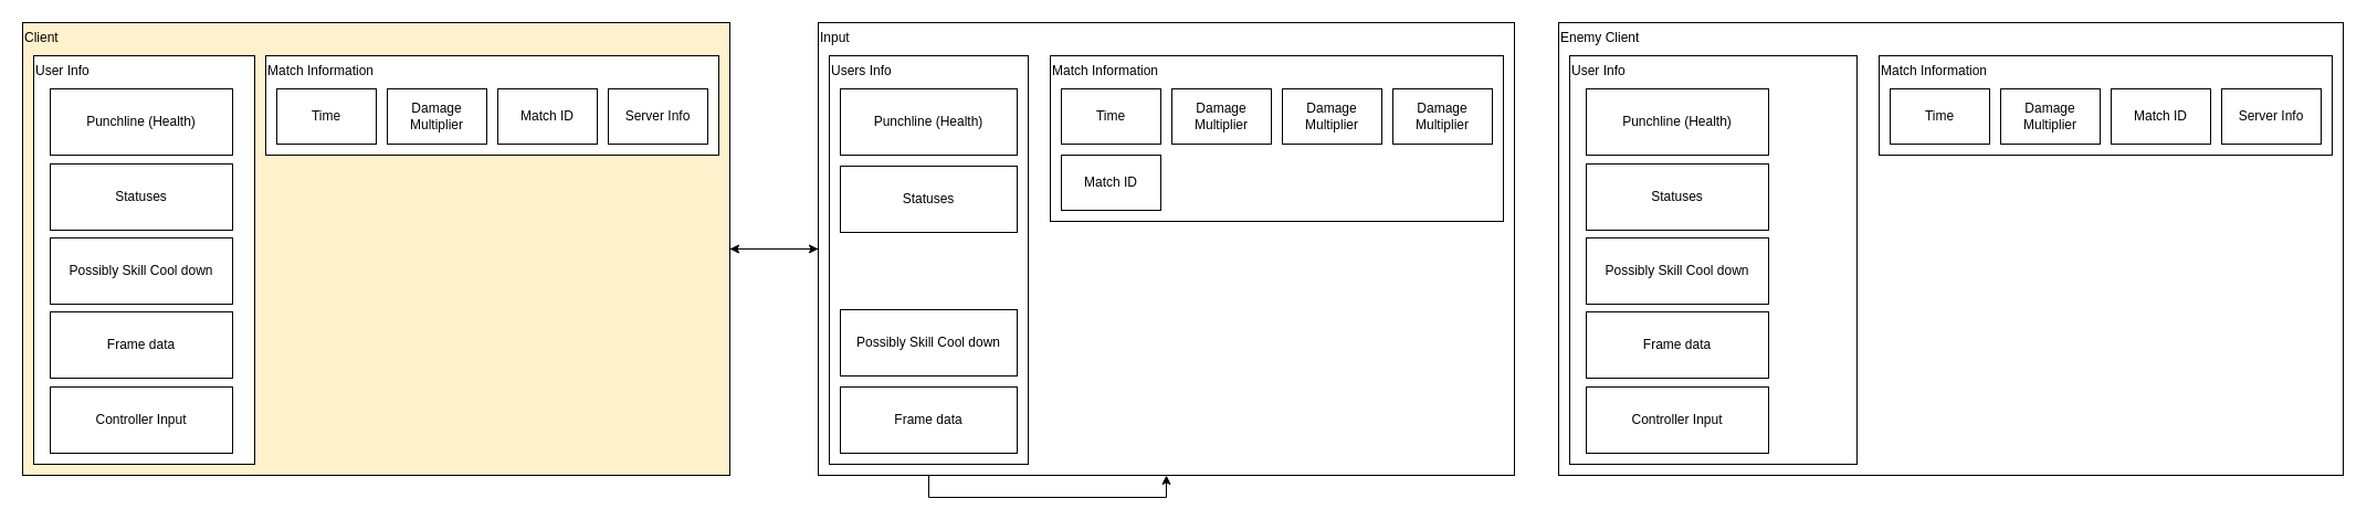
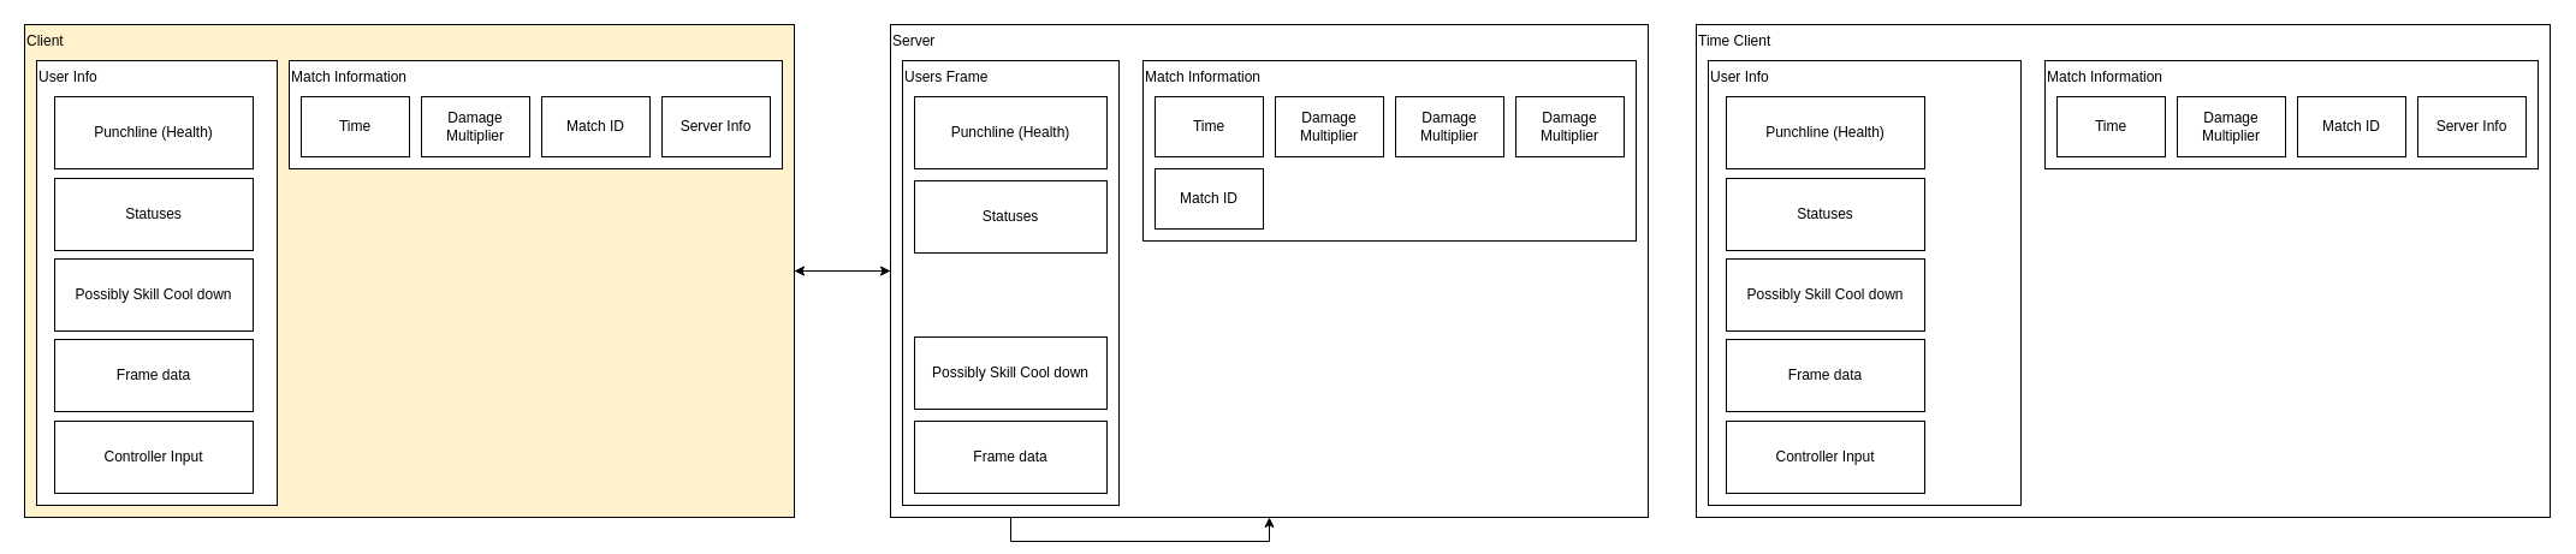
- <mxCell id="6" value="Input" style="rounded=0;whiteSpace=wrap;html=1;align=left;verticalAlign=top;" parent="1" vertex="1"><mxGeometry x="740" y="20" width="630" height="410" as="geometry" /></mxCell>
+ <mxCell id="6" value="Server" style="rounded=0;whiteSpace=wrap;html=1;align=left;verticalAlign=top;" parent="1" vertex="1"><mxGeometry x="740" y="20" width="630" height="410" as="geometry" /></mxCell>
- <mxCell id="29" value="Enemy Client" style="rounded=0;whiteSpace=wrap;html=1;align=left;verticalAlign=top;" parent="1" vertex="1"><mxGeometry x="1410" y="20" width="710" height="410" as="geometry" /></mxCell>
+ <mxCell id="29" value="Time Client" style="rounded=0;whiteSpace=wrap;html=1;align=left;verticalAlign=top;" parent="1" vertex="1"><mxGeometry x="1410" y="20" width="710" height="410" as="geometry" /></mxCell>
- <mxCell id="7" value="&lt;div align=&quot;left&quot;&gt;Users Info&lt;/div&gt;" style="rounded=0;whiteSpace=wrap;html=1;align=left;verticalAlign=top;" parent="1" vertex="1"><mxGeometry x="750" y="50" width="180" height="370" as="geometry" /></mxCell>
+ <mxCell id="7" value="&lt;div align=&quot;left&quot;&gt;Users Frame&lt;/div&gt;" style="rounded=0;whiteSpace=wrap;html=1;align=left;verticalAlign=top;" parent="1" vertex="1"><mxGeometry x="750" y="50" width="180" height="370" as="geometry" /></mxCell>
